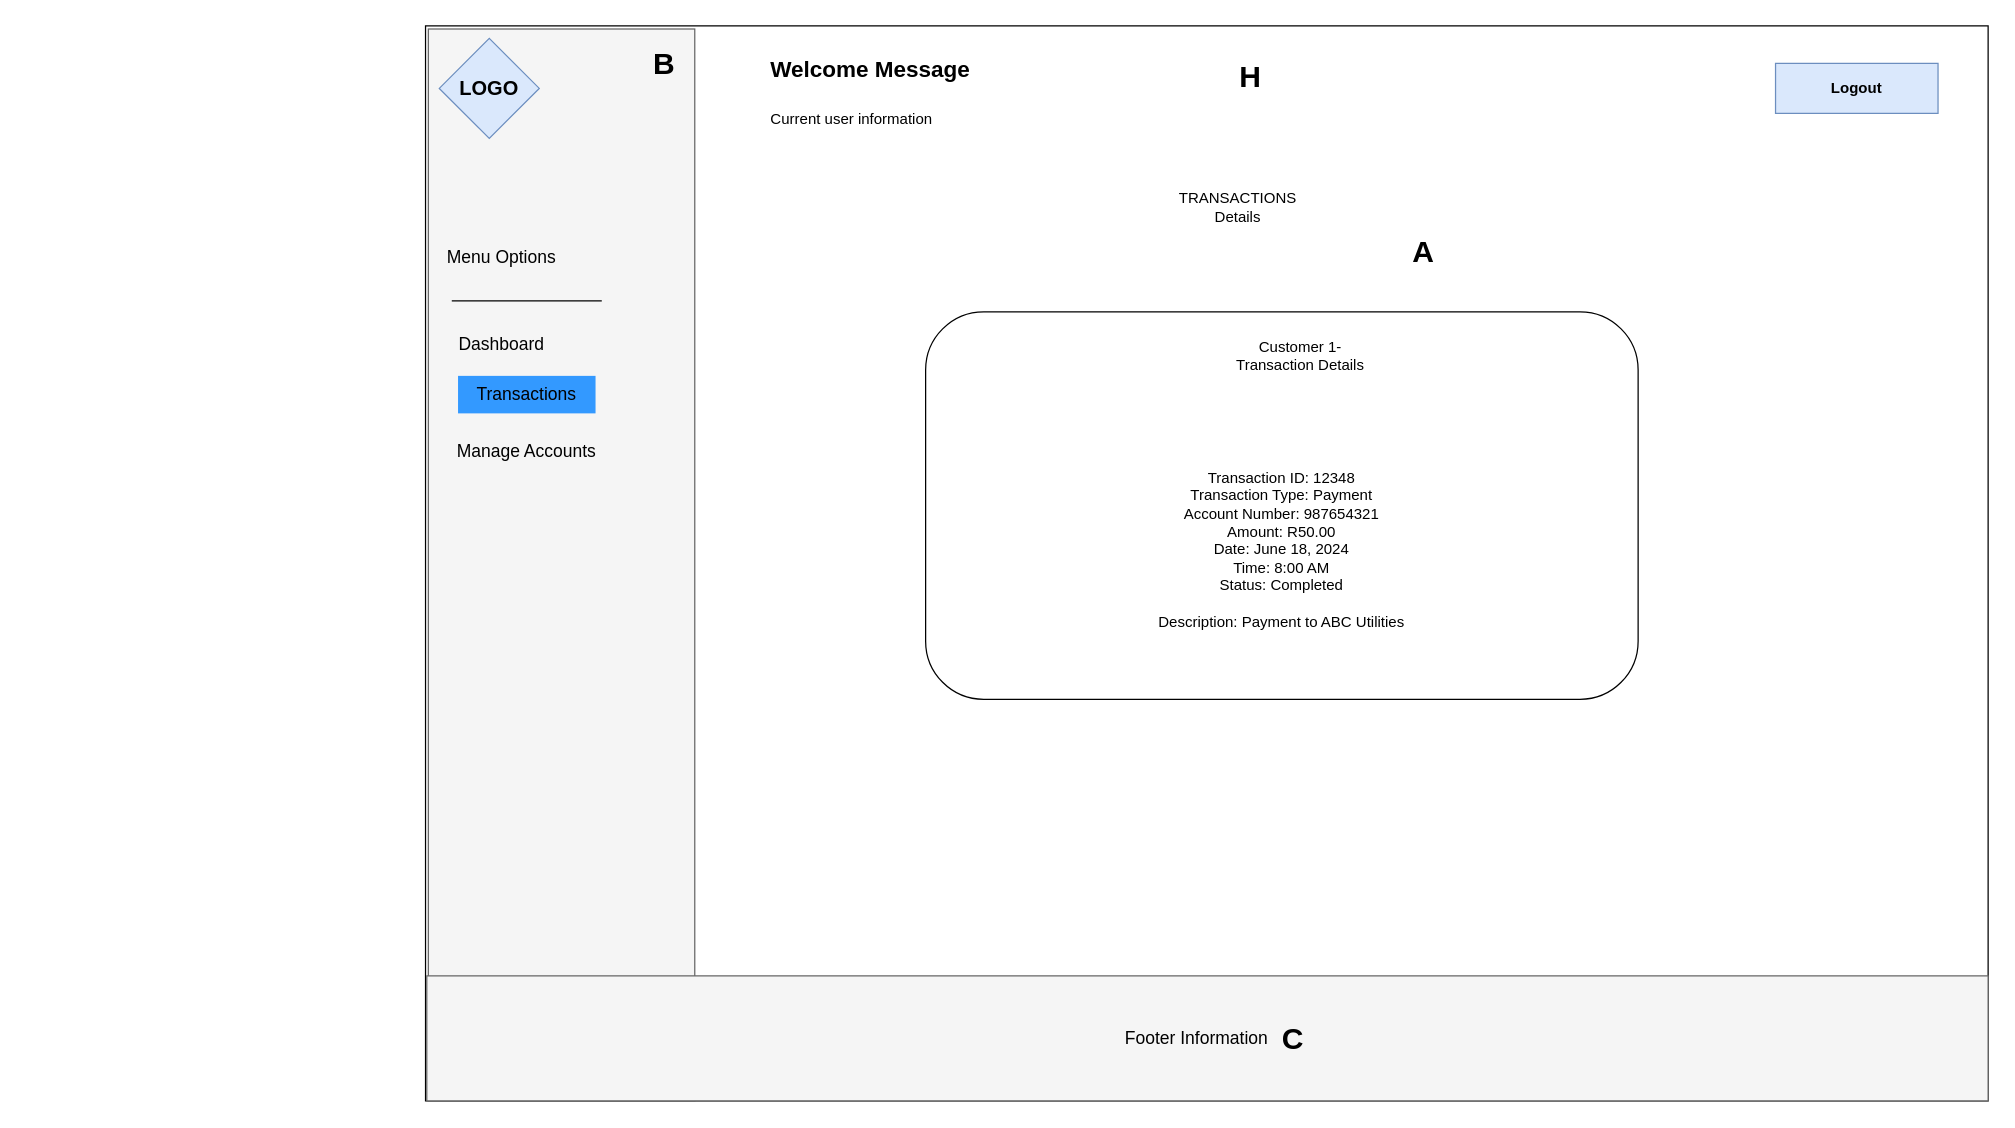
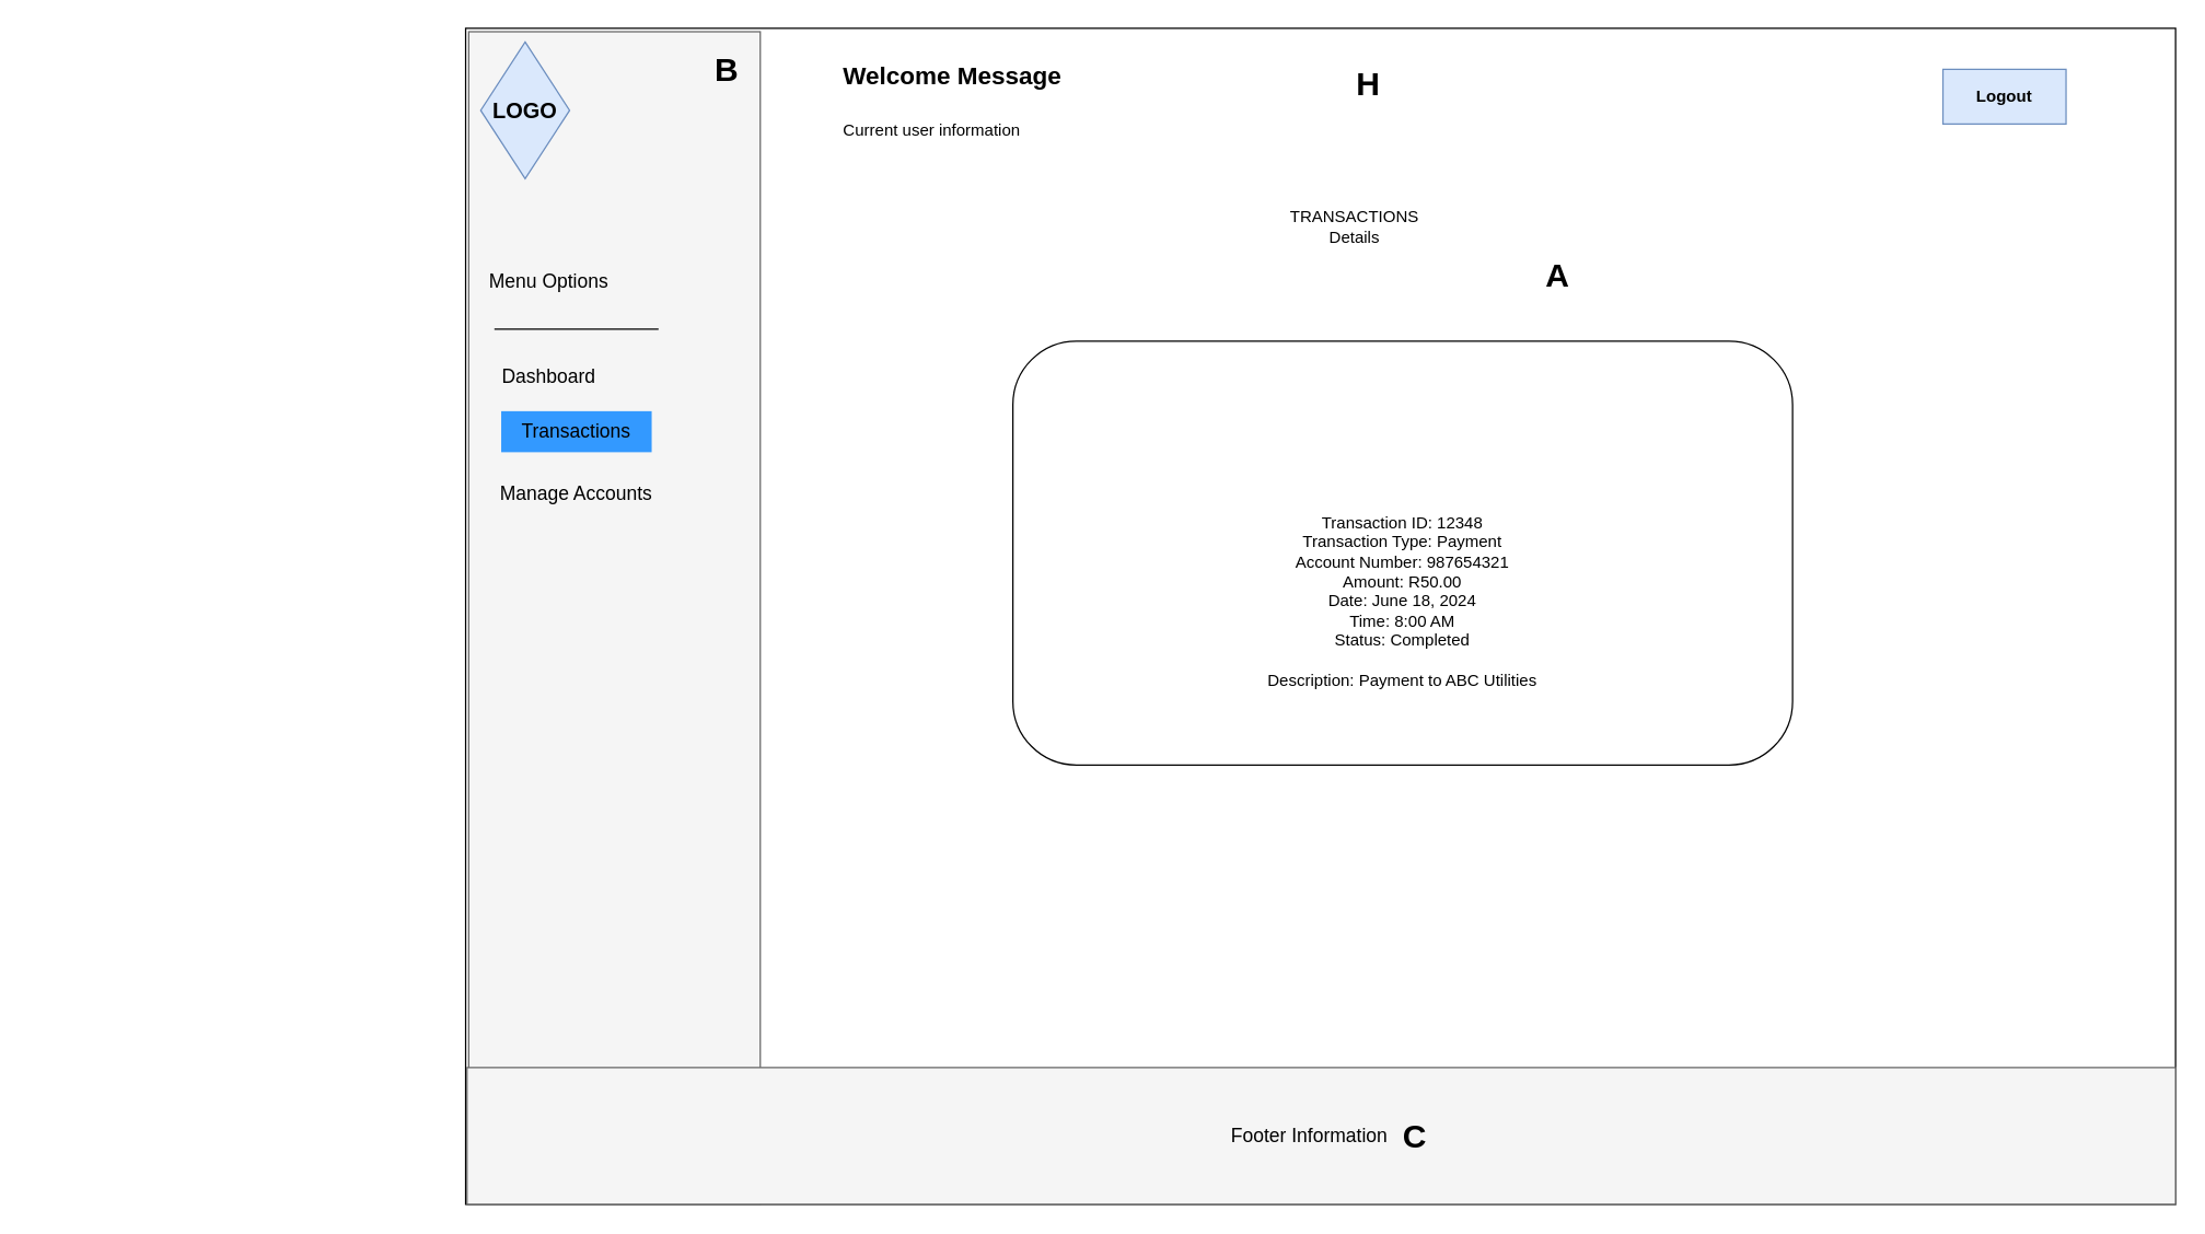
- <mxCell id="5" value="&lt;font size=&quot;3&quot;&gt;&lt;b&gt;LOGO&lt;/b&gt;&lt;/font&gt;" style="rhombus;whiteSpace=wrap;html=1;fillColor=#dae8fc;strokeColor=#6c8ebf;" parent="1" vertex="1"><mxGeometry x="350.93" y="30" width="80" height="80" as="geometry" /></mxCell>
+ <mxCell id="5" value="&lt;font size=&quot;3&quot;&gt;&lt;b&gt;LOGO&lt;/b&gt;&lt;/font&gt;" style="rhombus;whiteSpace=wrap;html=1;fillColor=#dae8fc;strokeColor=#6c8ebf;" parent="1" vertex="1"><mxGeometry x="350.93" y="30" width="65" height="100" as="geometry" /></mxCell>
- <mxCell id="6" value="&lt;b&gt;Logout&lt;/b&gt;" style="rounded=0;whiteSpace=wrap;html=1;fillColor=#dae8fc;strokeColor=#6c8ebf;" parent="1" vertex="1"><mxGeometry x="1419.93" y="50" width="130" height="40" as="geometry" /></mxCell>
+ <mxCell id="6" value="&lt;b&gt;Logout&lt;/b&gt;" style="rounded=0;whiteSpace=wrap;html=1;fillColor=#dae8fc;strokeColor=#6c8ebf;" parent="1" vertex="1"><mxGeometry x="1419.93" y="50" width="90" height="40" as="geometry" /></mxCell>
- <mxCell id="19" value="Customer 1-Transaction Details" style="text;html=1;align=center;verticalAlign=middle;whiteSpace=wrap;rounded=0;" parent="1" vertex="1"><mxGeometry x="984.97" y="268.74" width="110.07" height="30" as="geometry" /></mxCell>
